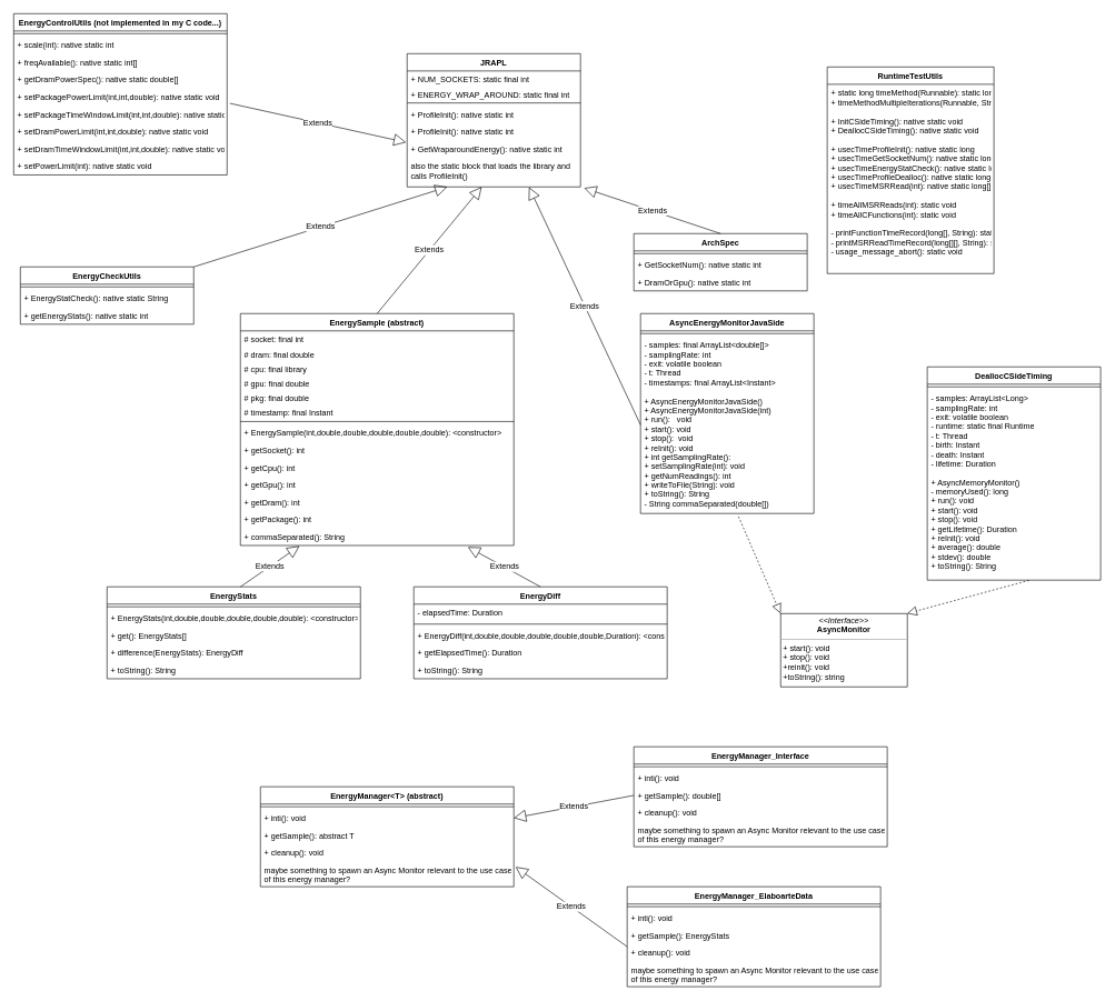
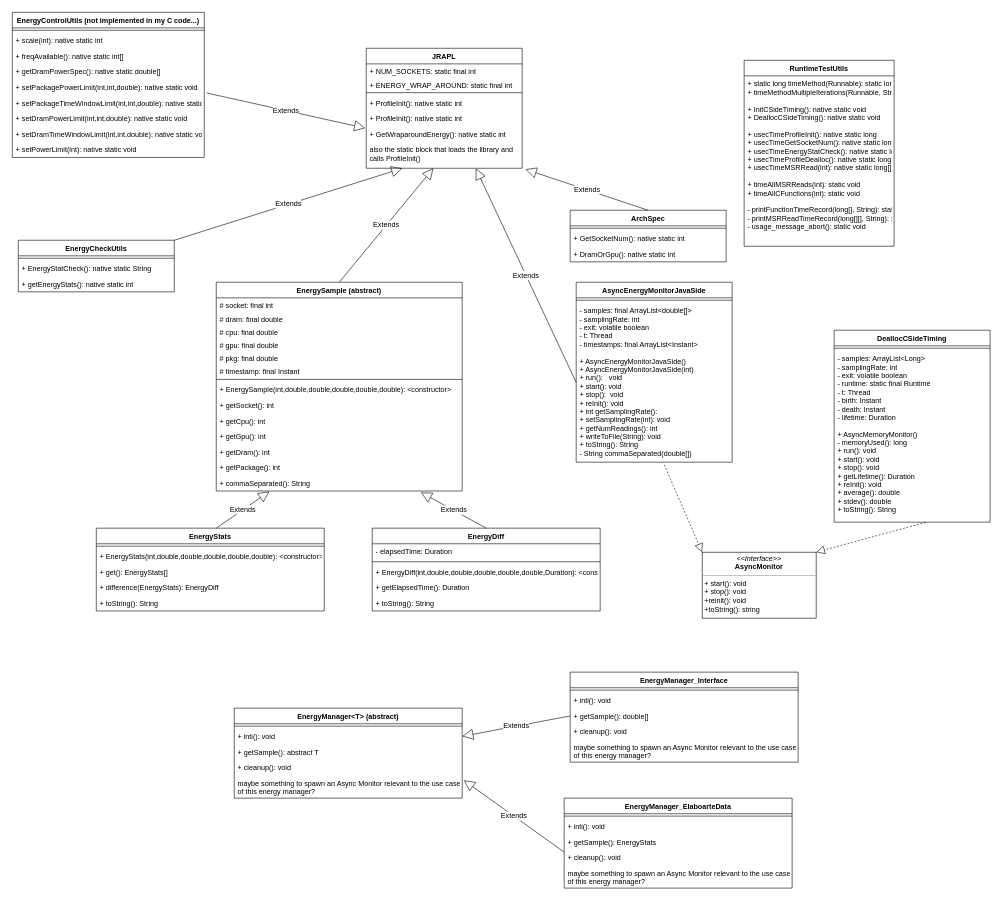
- <mxCell id="5" value="# cpu: final library" style="text;strokeColor=none;fillColor=none;align=left;verticalAlign=top;spacingLeft=4;spacingRight=4;overflow=hidden;rotatable=0;points=[[0,0.5],[1,0.5]];portConstraint=eastwest;" vertex="1" parent="2"><mxGeometry y="70" width="410" height="22" as="geometry" /></mxCell>
+ <mxCell id="5" value="# cpu: final double" style="text;strokeColor=none;fillColor=none;align=left;verticalAlign=top;spacingLeft=4;spacingRight=4;overflow=hidden;rotatable=0;points=[[0,0.5],[1,0.5]];portConstraint=eastwest;" vertex="1" parent="2"><mxGeometry y="70" width="410" height="22" as="geometry" /></mxCell>
